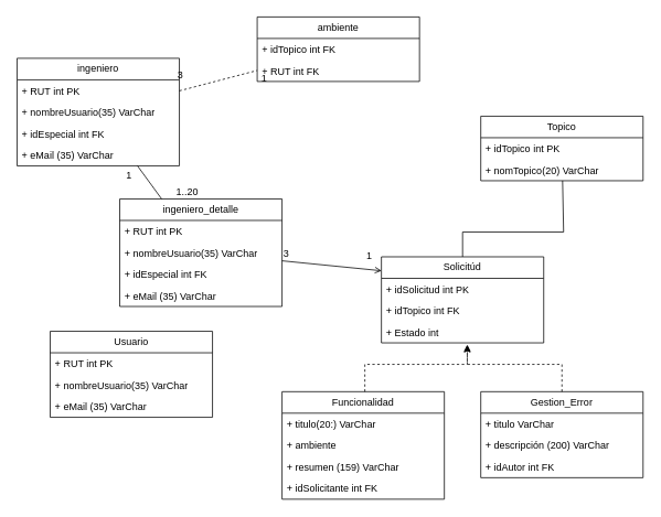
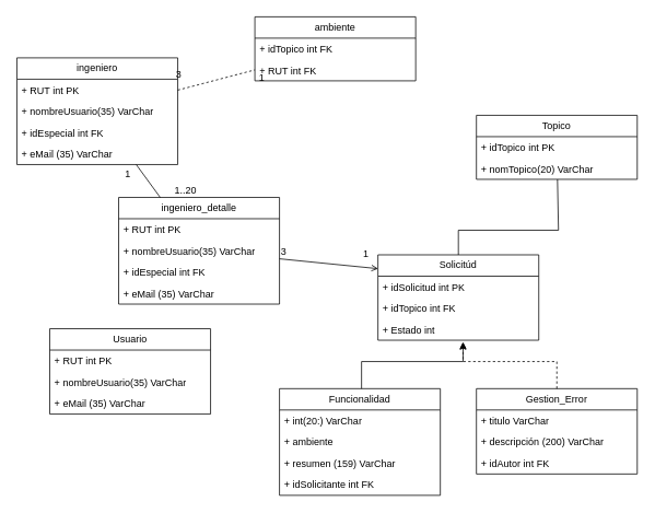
- <mxCell id="27" style="edgeStyle=orthogonalEdgeStyle;rounded=0;orthogonalLoop=1;jettySize=auto;html=1;entryX=0.529;entryY=1.083;entryDx=0;entryDy=0;entryPerimeter=0;dashed=1;" edge="1" parent="1" source="2" target="26"><mxGeometry relative="1" as="geometry"><Array as="points"><mxPoint x="440" y="440" /><mxPoint x="564" y="440" /></Array></mxGeometry></mxCell>
+ <mxCell id="27" style="edgeStyle=orthogonalEdgeStyle;rounded=0;orthogonalLoop=1;jettySize=auto;html=1;entryX=0.529;entryY=1.083;entryDx=0;entryDy=0;entryPerimeter=0;" edge="1" parent="1" source="2" target="26"><mxGeometry relative="1" as="geometry"><Array as="points"><mxPoint x="440" y="440" /><mxPoint x="564" y="440" /></Array></mxGeometry></mxCell>
- <mxCell id="3" value="+ titulo(20:) VarChar" style="text;strokeColor=none;fillColor=none;align=left;verticalAlign=top;spacingLeft=4;spacingRight=4;overflow=hidden;rotatable=0;points=[[0,0.5],[1,0.5]];portConstraint=eastwest;whiteSpace=wrap;html=1;" vertex="1" parent="2"><mxGeometry y="26" width="196" height="26" as="geometry" /></mxCell>
+ <mxCell id="3" value="+ int(20:) VarChar" style="text;strokeColor=none;fillColor=none;align=left;verticalAlign=top;spacingLeft=4;spacingRight=4;overflow=hidden;rotatable=0;points=[[0,0.5],[1,0.5]];portConstraint=eastwest;whiteSpace=wrap;html=1;" vertex="1" parent="2"><mxGeometry y="26" width="196" height="26" as="geometry" /></mxCell>
